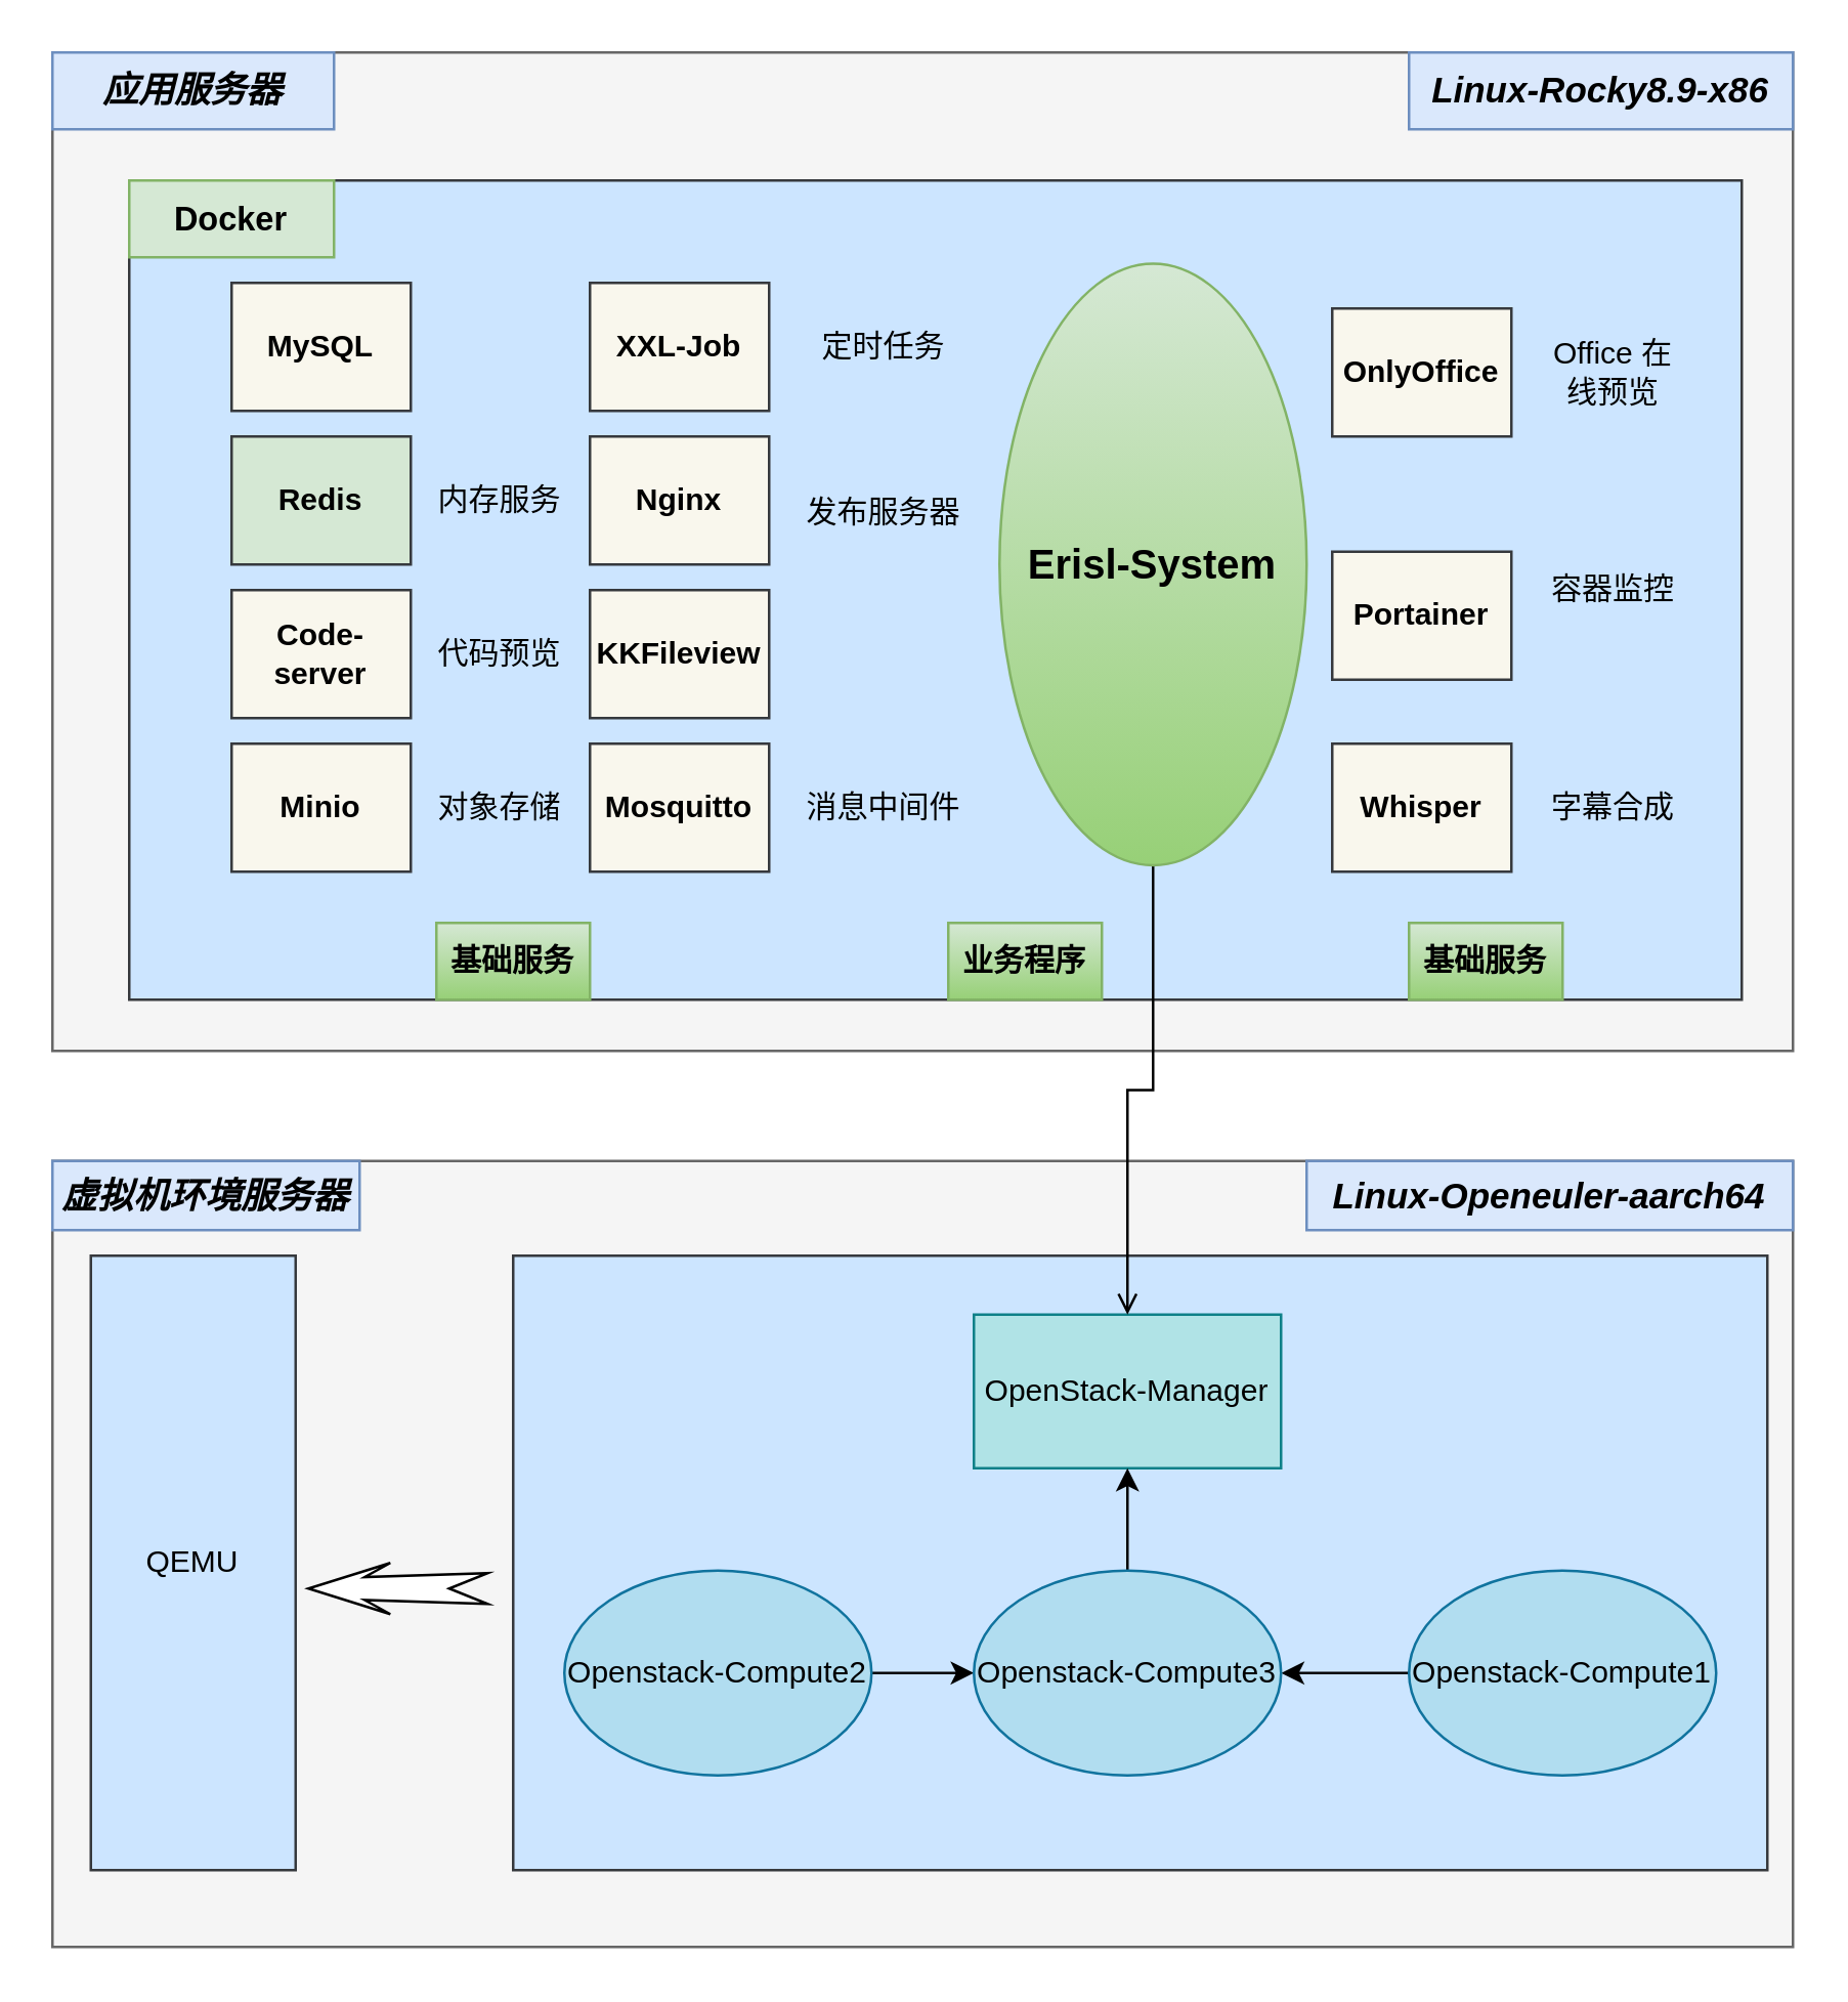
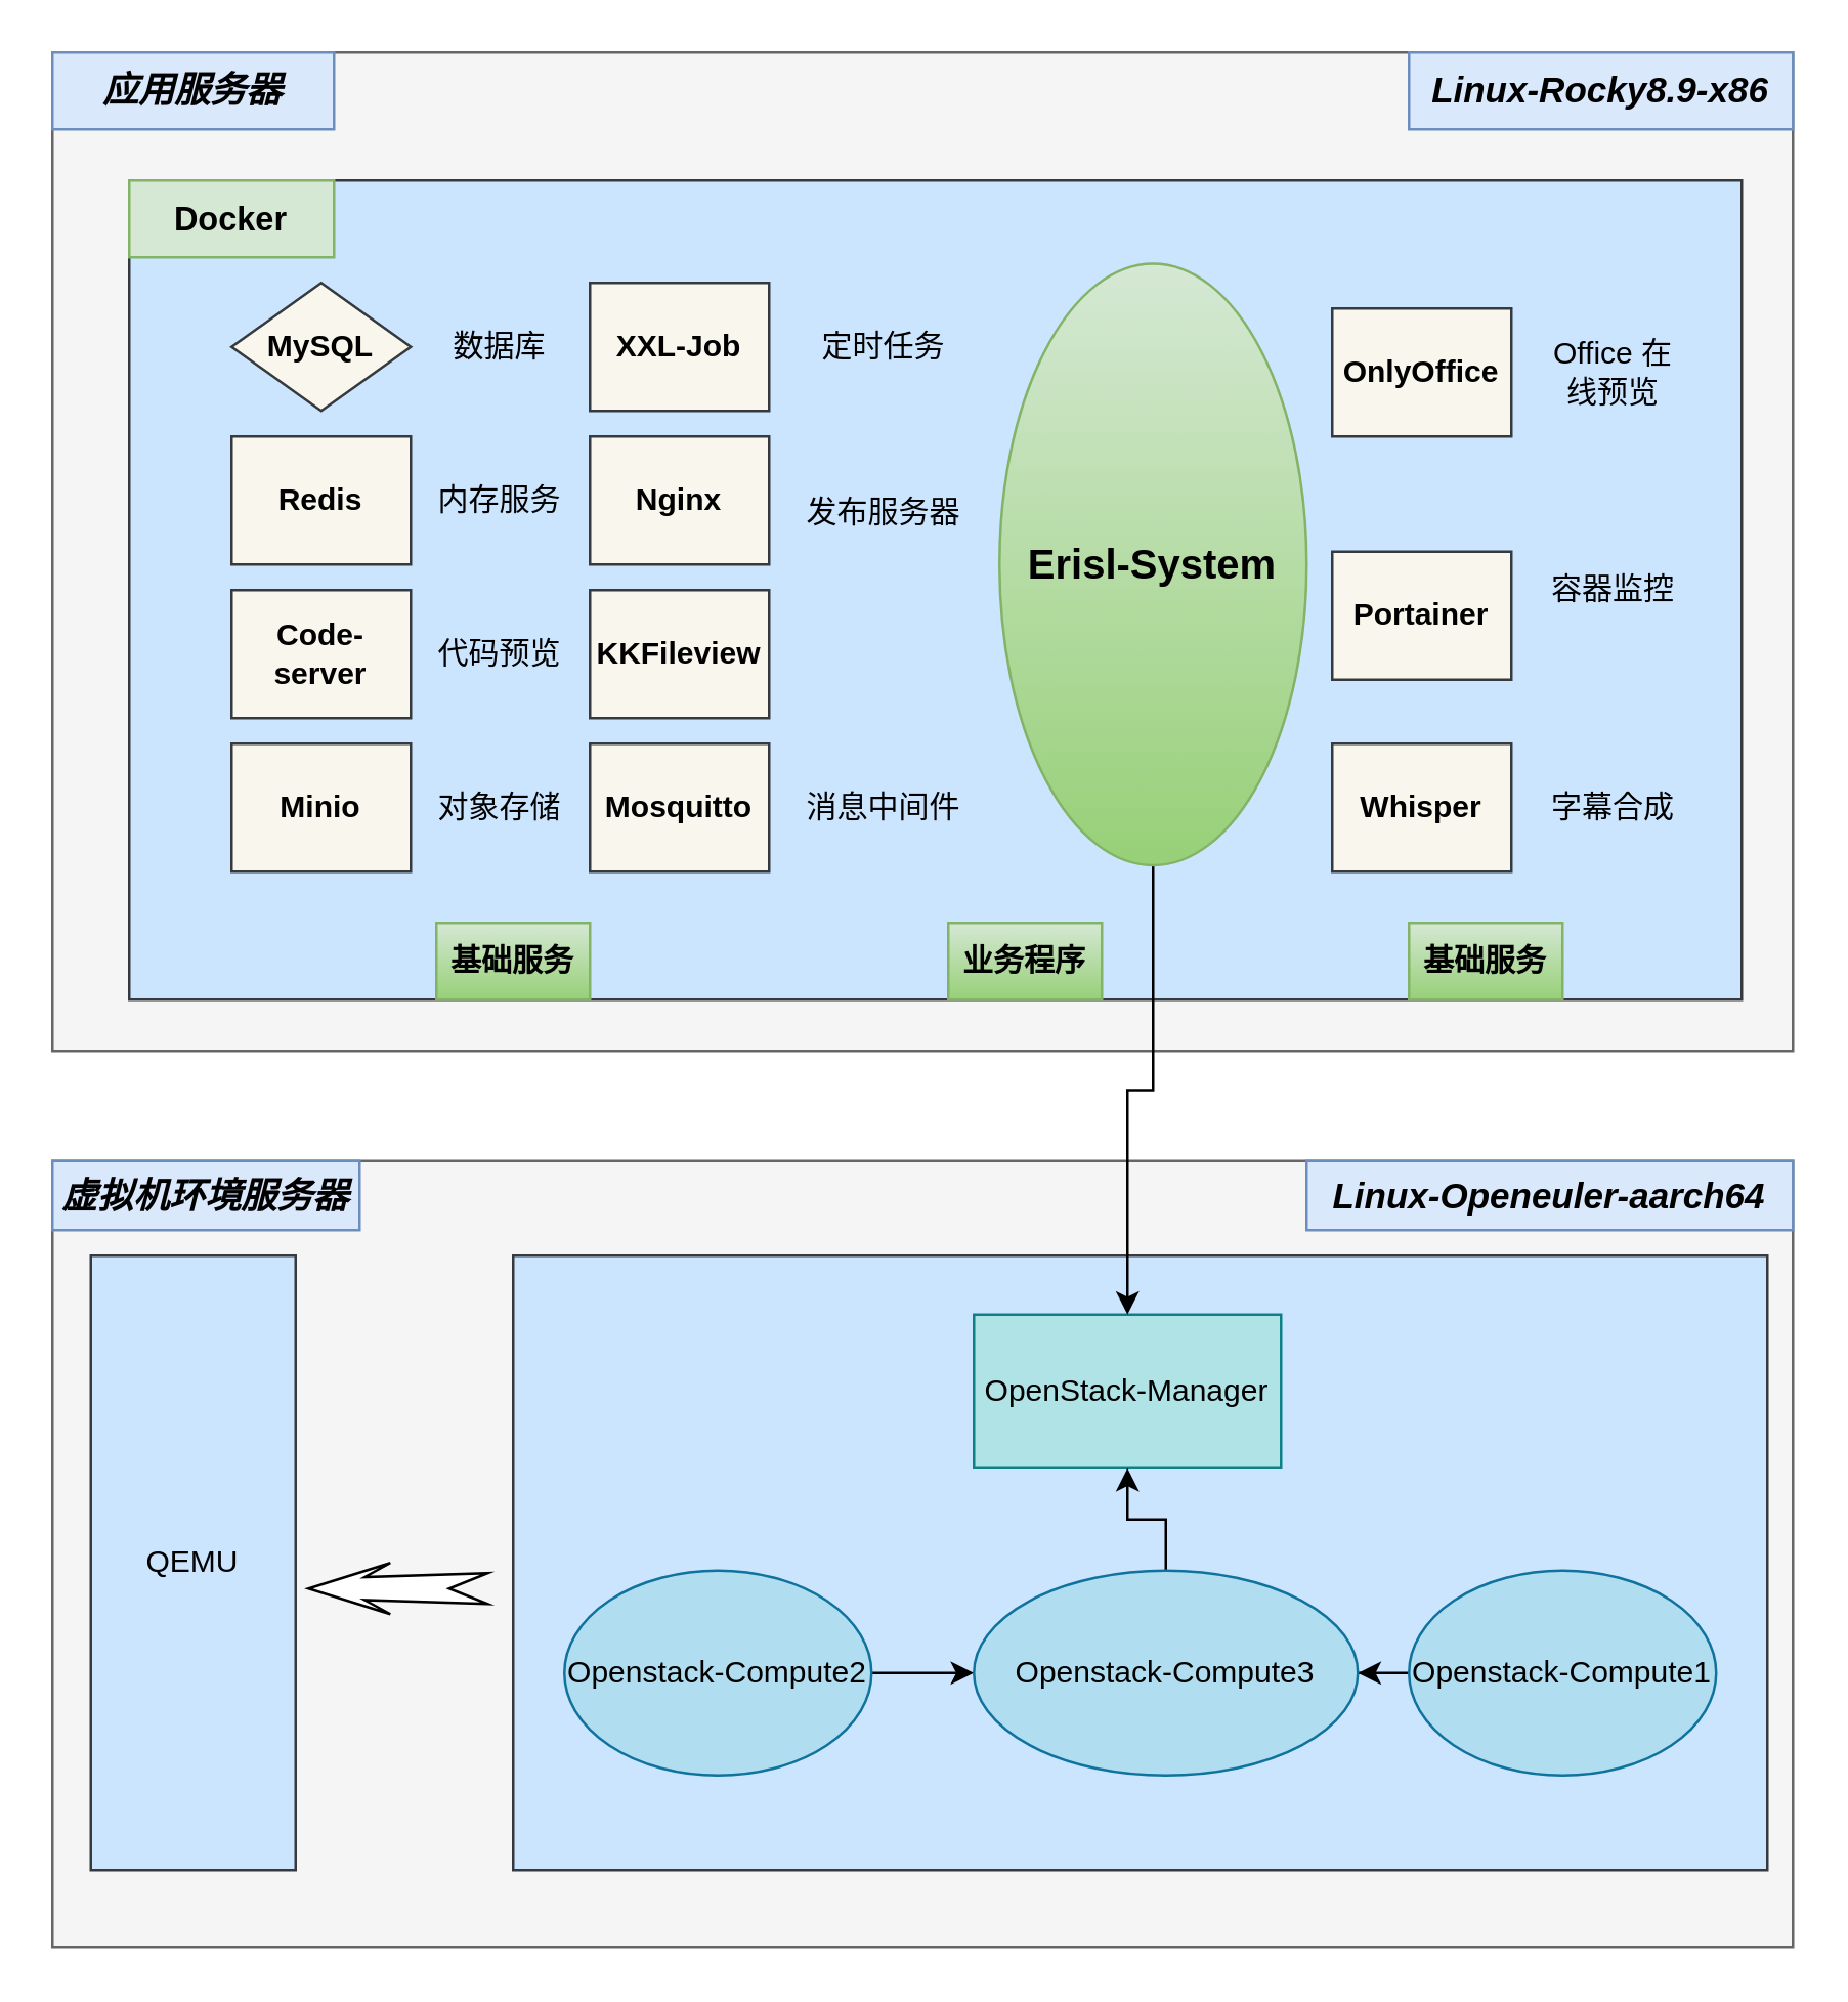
- <mxCell id="5" value="MySQL" style="rounded=0;whiteSpace=wrap;html=1;fillColor=#f9f7ed;strokeColor=#36393d;fontStyle=1" vertex="1" parent="1"><mxGeometry x="90" y="110" width="70" height="50" as="geometry" /></mxCell>
+ <mxCell id="5" value="MySQL" style="rhombus;whiteSpace=wrap;html=1;fillColor=#f9f7ed;strokeColor=#36393d;fontStyle=1;" vertex="1" parent="1"><mxGeometry x="90" y="110" width="70" height="50" as="geometry" /></mxCell>
+ <mxCell id="32" value="数据库" style="text;html=1;strokeColor=none;fillColor=none;align=center;verticalAlign=middle;whiteSpace=wrap;rounded=0;" vertex="1" parent="1"><mxGeometry x="160" y="120" width="70" height="30" as="geometry" /></mxCell>
- <mxCell id="6" value="Redis" style="rounded=0;whiteSpace=wrap;html=1;fillColor=#d5e8d4;strokeColor=#36393d;fontStyle=1;" vertex="1" parent="1"><mxGeometry x="90" y="170" width="70" height="50" as="geometry" /></mxCell>
+ <mxCell id="6" value="Redis" style="rounded=0;whiteSpace=wrap;html=1;fillColor=#f9f7ed;strokeColor=#36393d;fontStyle=1" vertex="1" parent="1"><mxGeometry x="90" y="170" width="70" height="50" as="geometry" /></mxCell>
- <mxCell id="16" style="edgeStyle=orthogonalEdgeStyle;rounded=0;orthogonalLoop=1;jettySize=auto;html=1;entryX=0.5;entryY=0;entryDx=0;entryDy=0;endArrow=open;" edge="1" parent="1" source="17" target="10"><mxGeometry relative="1" as="geometry" /></mxCell>
+ <mxCell id="16" style="edgeStyle=orthogonalEdgeStyle;rounded=0;orthogonalLoop=1;jettySize=auto;html=1;entryX=0.5;entryY=0;entryDx=0;entryDy=0;" edge="1" parent="1" source="17" target="10"><mxGeometry relative="1" as="geometry" /></mxCell>
- <mxCell id="38" value="Openstack-Compute3" style="ellipse;whiteSpace=wrap;html=1;fillColor=#b1ddf0;strokeColor=#10739e;" vertex="1" parent="1"><mxGeometry x="380" y="613" width="120" height="80" as="geometry" /></mxCell>
+ <mxCell id="38" value="Openstack-Compute3" style="ellipse;whiteSpace=wrap;html=1;fillColor=#b1ddf0;strokeColor=#10739e;" vertex="1" parent="1"><mxGeometry x="380" y="613" width="150" height="80" as="geometry" /></mxCell>
